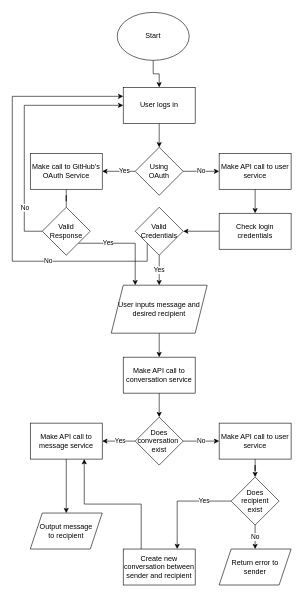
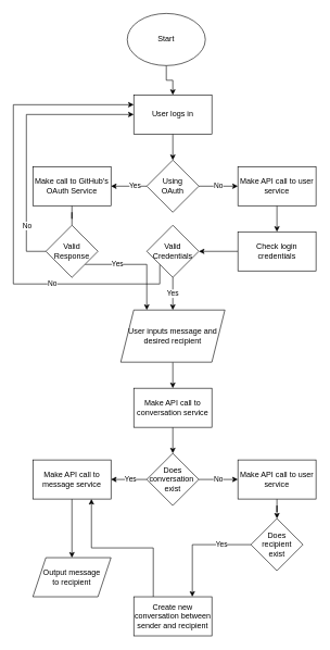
- <mxCell id="33" value="No" style="edgeStyle=orthogonalEdgeStyle;rounded=0;orthogonalLoop=1;jettySize=auto;html=1;" edge="1" parent="1" source="35" target="36"><mxGeometry relative="1" as="geometry" /></mxCell>
- <mxCell id="36" value="Return error to sender" style="shape=parallelogram;perimeter=parallelogramPerimeter;whiteSpace=wrap;html=1;fixedSize=1;" vertex="1" parent="1"><mxGeometry x="365" y="915" width="120" height="60" as="geometry" /></mxCell>
